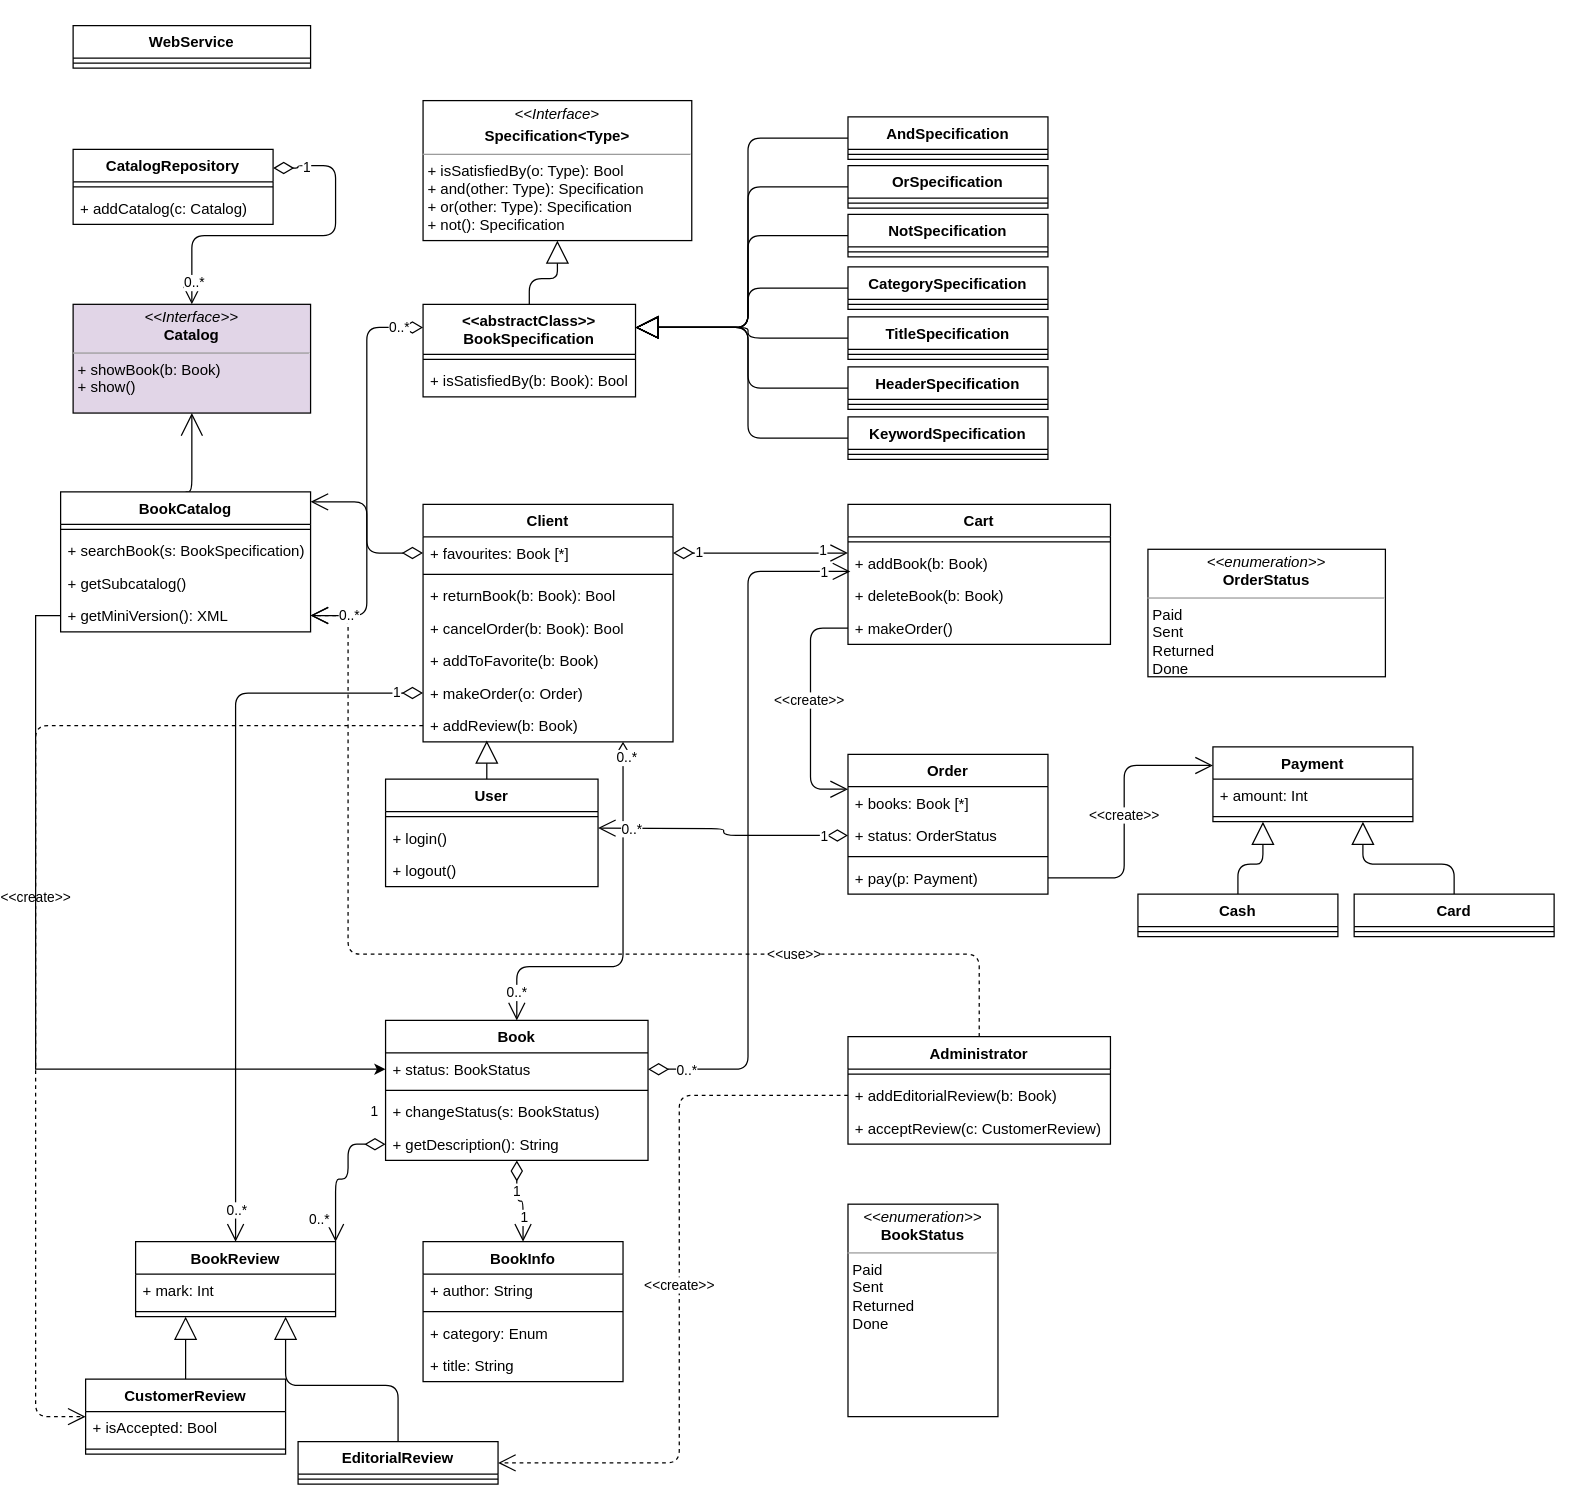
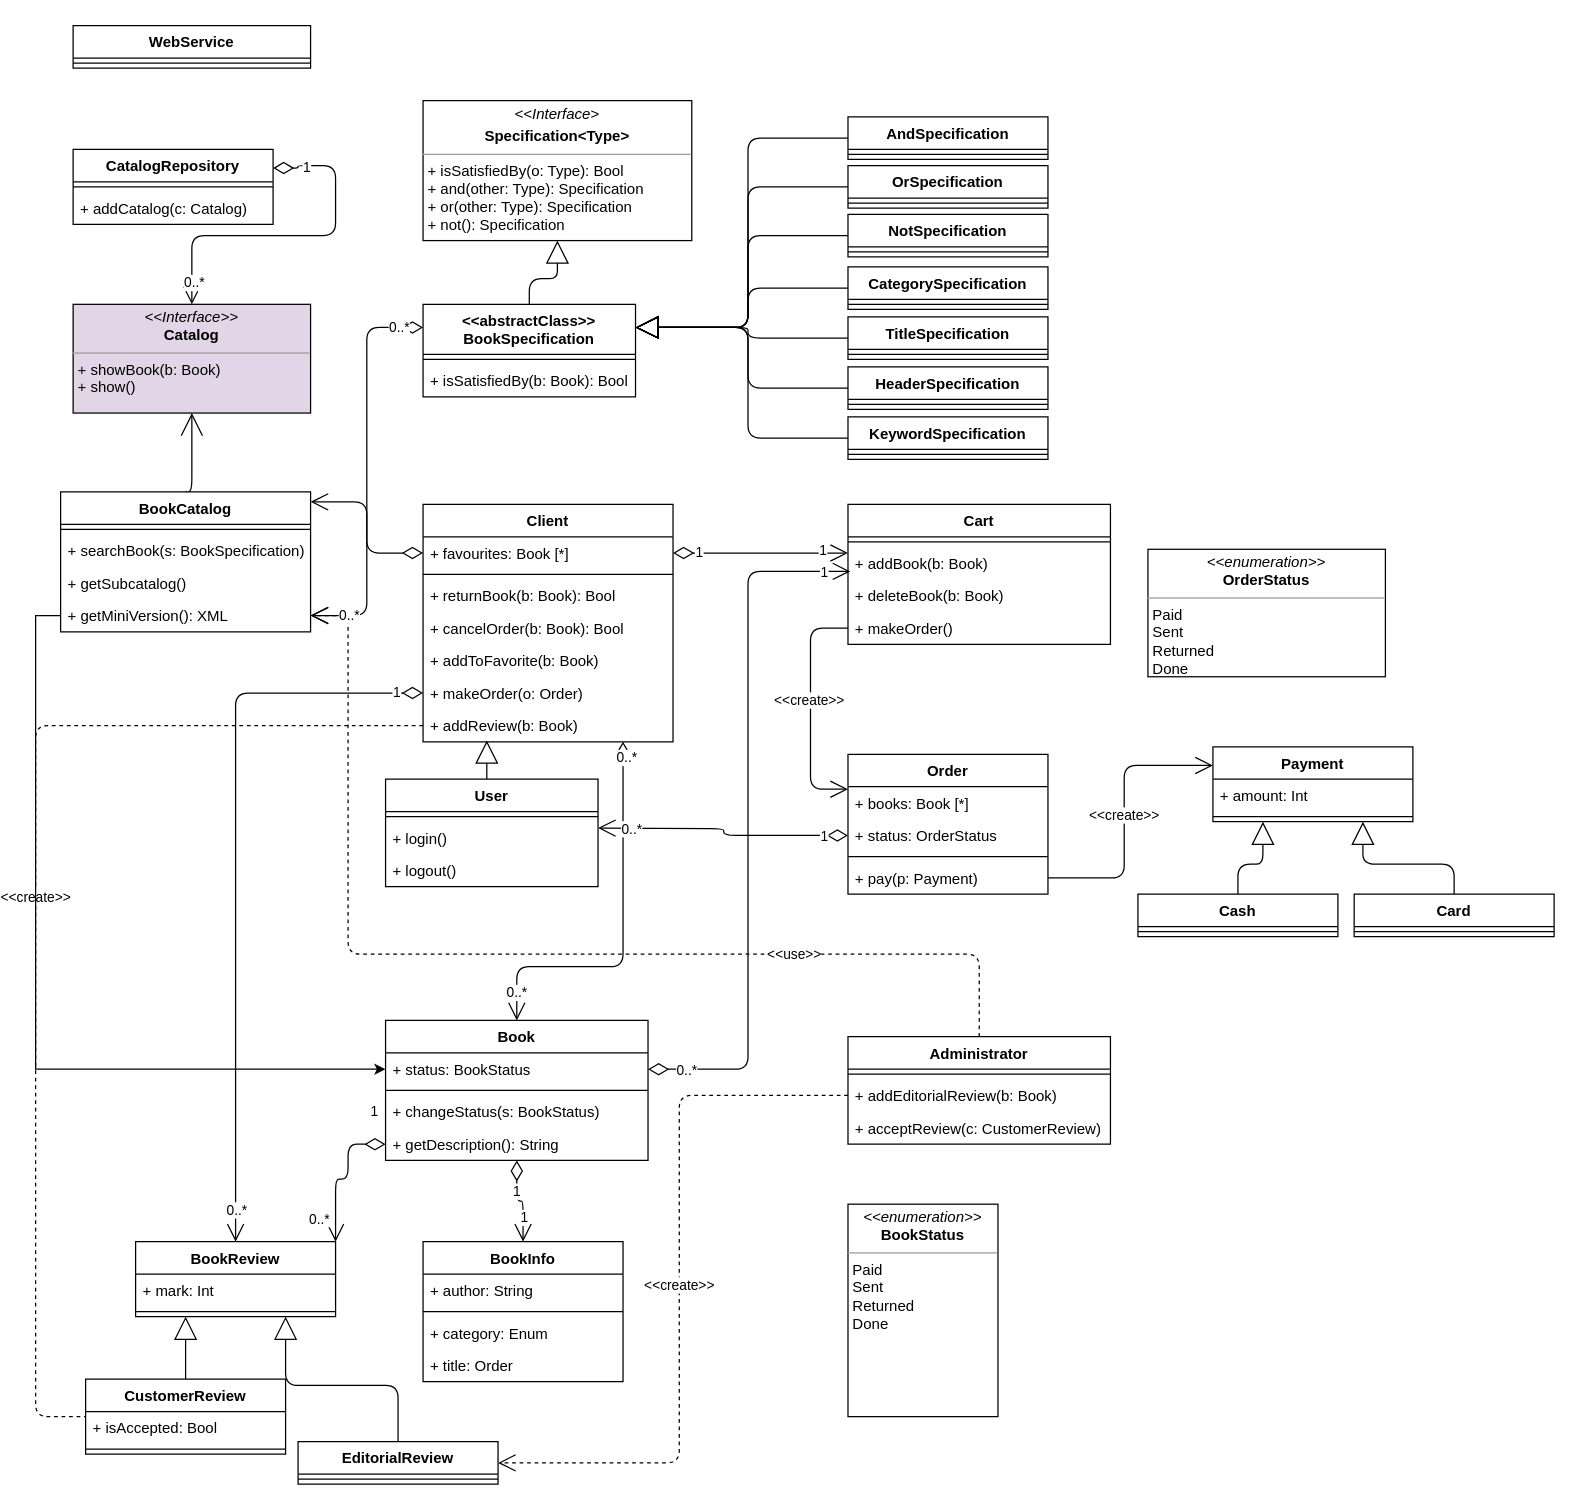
- <mxCell id="114" value="+ title: String" style="text;strokeColor=none;fillColor=none;align=left;verticalAlign=top;spacingLeft=4;spacingRight=4;overflow=hidden;rotatable=0;points=[[0,0.5],[1,0.5]];portConstraint=eastwest;" parent="110" vertex="1"><mxGeometry y="86" width="160" height="26" as="geometry" /></mxCell>
+ <mxCell id="114" value="+ title: Order" style="text;strokeColor=none;fillColor=none;align=left;verticalAlign=top;spacingLeft=4;spacingRight=4;overflow=hidden;rotatable=0;points=[[0,0.5],[1,0.5]];portConstraint=eastwest;" parent="110" vertex="1"><mxGeometry y="86" width="160" height="26" as="geometry" /></mxCell>
- <mxCell id="89" style="edgeStyle=orthogonalEdgeStyle;rounded=1;orthogonalLoop=1;jettySize=auto;html=1;entryX=0;entryY=0.5;entryDx=0;entryDy=0;endArrow=open;endFill=1;endSize=12;dashed=1;" parent="1" source="36" target="97" edge="1"><mxGeometry relative="1" as="geometry"><Array as="points"><mxPoint x="20" y="580" /><mxPoint x="20" y="1133" /></Array></mxGeometry></mxCell>
+ <mxCell id="89" style="edgeStyle=orthogonalEdgeStyle;rounded=1;orthogonalLoop=1;jettySize=auto;html=1;entryX=0;entryY=0.5;entryDx=0;entryDy=0;endArrow=none;endFill=1;endSize=12;dashed=1;" parent="1" source="36" target="97" edge="1"><mxGeometry relative="1" as="geometry"><Array as="points"><mxPoint x="20" y="580" /><mxPoint x="20" y="1133" /></Array></mxGeometry></mxCell>
